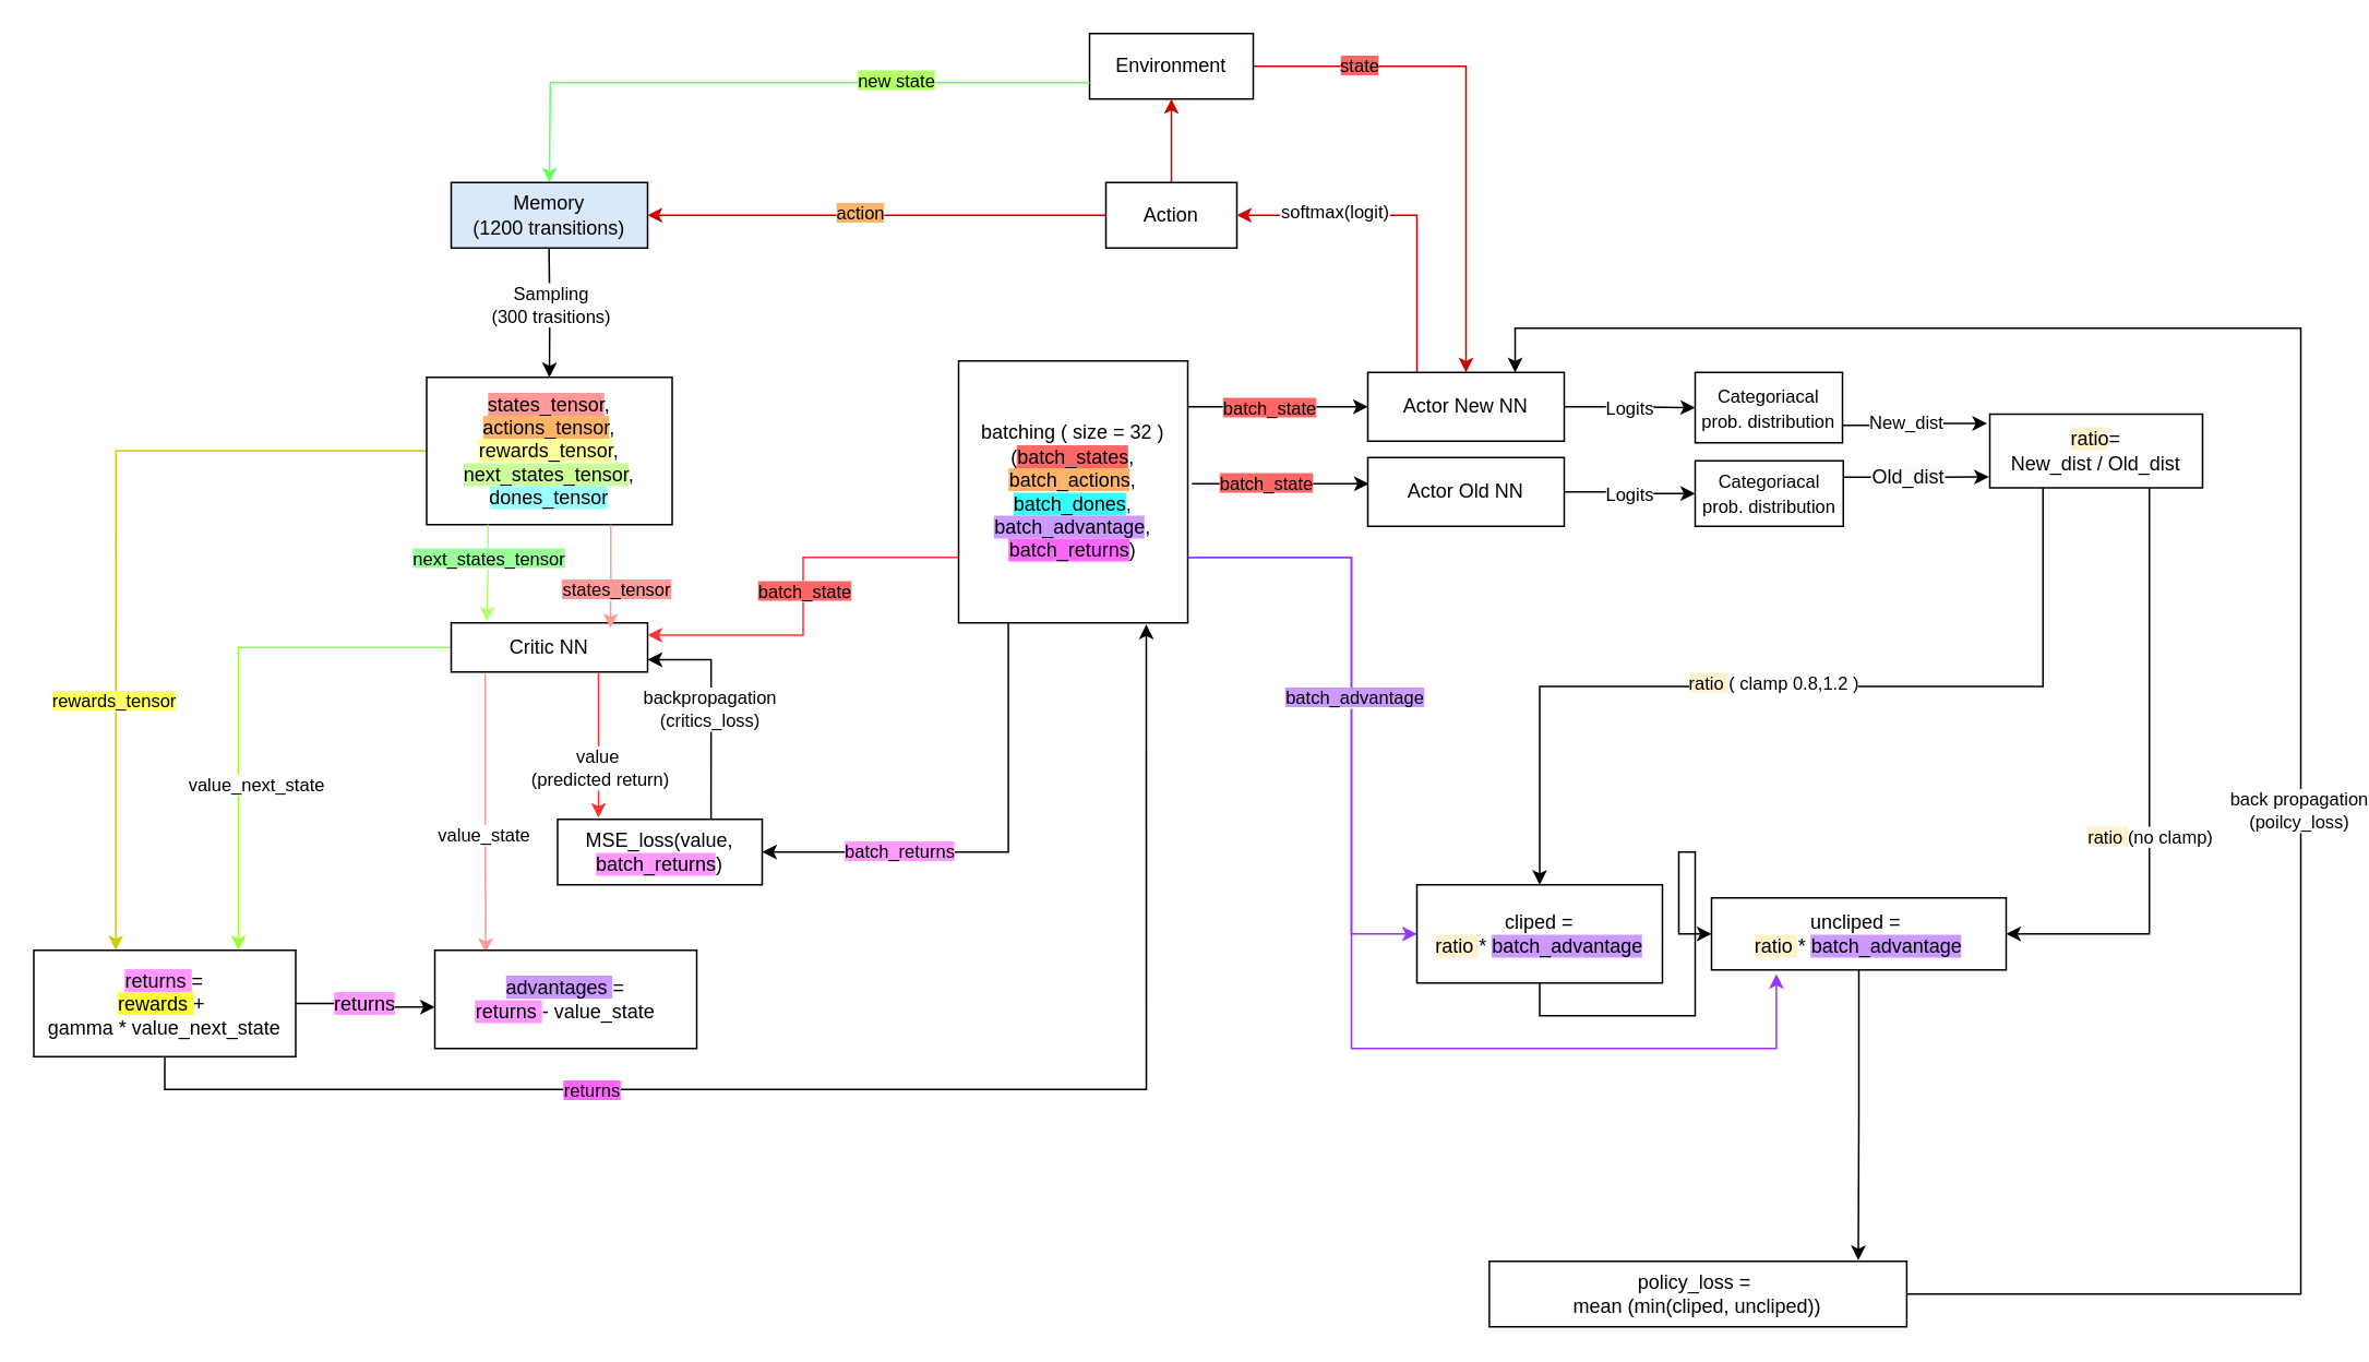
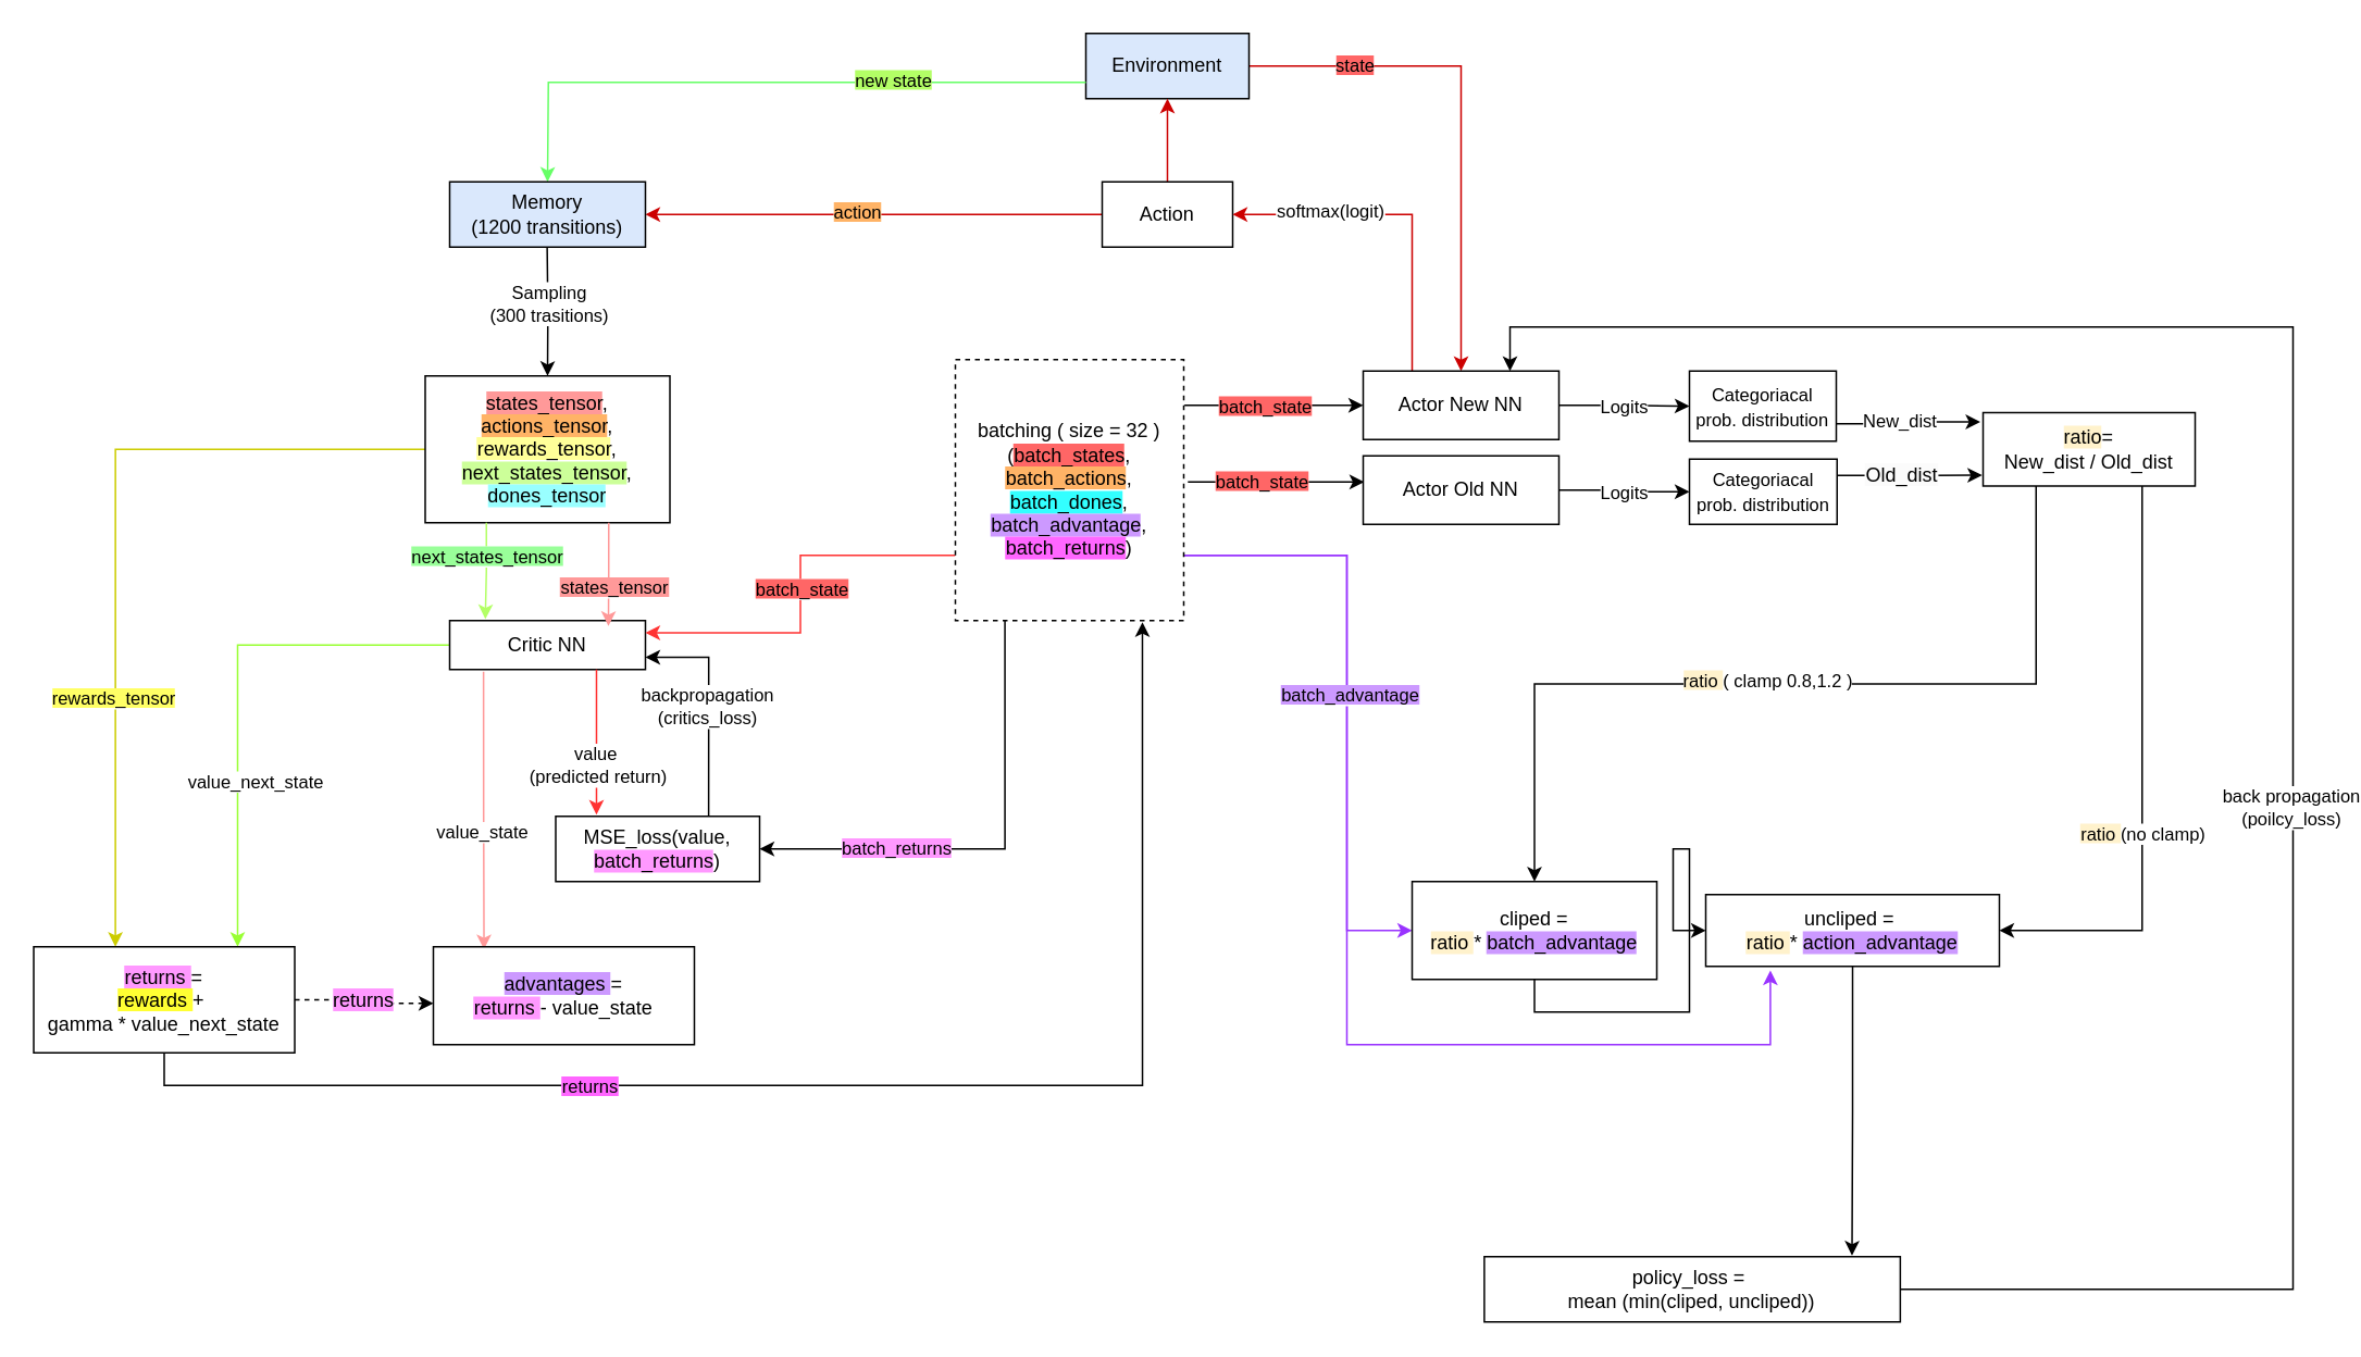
- <mxCell id="4" value="Environment" style="rounded=0;whiteSpace=wrap;html=1;" parent="1" vertex="1"><mxGeometry x="665" y="20" width="100" height="40" as="geometry" /></mxCell>
+ <mxCell id="4" value="Environment" style="rounded=0;whiteSpace=wrap;html=1;fillColor=#dae8fc;" parent="1" vertex="1"><mxGeometry x="665" y="20" width="100" height="40" as="geometry" /></mxCell>
- <mxCell id="45" value="batching ( size = 32 )&lt;div&gt;(&lt;span style=&quot;background-color: rgb(255, 102, 102);&quot;&gt;batch_states&lt;/span&gt;,&lt;/div&gt;&lt;div&gt;&lt;span style=&quot;background-color: rgb(255, 179, 102);&quot;&gt;batch_actions&lt;/span&gt;,&lt;/div&gt;&lt;div&gt;&lt;span style=&quot;background-color: light-dark(rgb(51, 255, 255), rgb(237, 237, 237));&quot;&gt;batch_dones&lt;/span&gt;,&lt;/div&gt;&lt;div&gt;&lt;span style=&quot;background-color: rgb(204, 153, 255);&quot;&gt;batch_advantage&lt;/span&gt;,&lt;/div&gt;&lt;div&gt;&lt;span style=&quot;background-color: rgb(255, 102, 255);&quot;&gt;batch_returns&lt;/span&gt;)&lt;/div&gt;" style="whiteSpace=wrap;html=1;" vertex="1" parent="1"><mxGeometry x="585" y="220" width="140" height="160" as="geometry" /></mxCell>
+ <mxCell id="45" value="batching ( size = 32 )&lt;div&gt;(&lt;span style=&quot;background-color: rgb(255, 102, 102);&quot;&gt;batch_states&lt;/span&gt;,&lt;/div&gt;&lt;div&gt;&lt;span style=&quot;background-color: rgb(255, 179, 102);&quot;&gt;batch_actions&lt;/span&gt;,&lt;/div&gt;&lt;div&gt;&lt;span style=&quot;background-color: light-dark(rgb(51, 255, 255), rgb(237, 237, 237));&quot;&gt;batch_dones&lt;/span&gt;,&lt;/div&gt;&lt;div&gt;&lt;span style=&quot;background-color: rgb(204, 153, 255);&quot;&gt;batch_advantage&lt;/span&gt;,&lt;/div&gt;&lt;div&gt;&lt;span style=&quot;background-color: rgb(255, 102, 255);&quot;&gt;batch_returns&lt;/span&gt;)&lt;/div&gt;" style="whiteSpace=wrap;html=1;dashed=1;" vertex="1" parent="1"><mxGeometry x="585" y="220" width="140" height="160" as="geometry" /></mxCell>
- <mxCell id="67" value="uncliped =&amp;nbsp;&lt;div&gt;&lt;span style=&quot;background-color: rgb(255, 242, 204);&quot;&gt;ratio &lt;/span&gt;* &lt;span style=&quot;background-color: rgb(204, 153, 255);&quot;&gt;batch_advantage&lt;/span&gt;&lt;/div&gt;" style="whiteSpace=wrap;html=1;rounded=0;" vertex="1" parent="1"><mxGeometry x="1045" y="548" width="180" height="44" as="geometry" /></mxCell>
+ <mxCell id="67" value="uncliped =&amp;nbsp;&lt;div&gt;&lt;span style=&quot;background-color: rgb(255, 242, 204);&quot;&gt;ratio &lt;/span&gt;* &lt;span style=&quot;background-color: rgb(204, 153, 255);&quot;&gt;action_advantage&lt;/span&gt;&lt;/div&gt;" style="whiteSpace=wrap;html=1;rounded=0;" vertex="1" parent="1"><mxGeometry x="1045" y="548" width="180" height="44" as="geometry" /></mxCell>
- <mxCell id="22" style="edgeStyle=orthogonalEdgeStyle;rounded=0;orthogonalLoop=1;jettySize=auto;html=1;exitX=1;exitY=0.5;exitDx=0;exitDy=0;entryX=0;entryY=0.578;entryDx=0;entryDy=0;entryPerimeter=0;" edge="1" parent="1" source="26" target="31"><mxGeometry relative="1" as="geometry"><mxPoint x="335" y="580" as="targetPoint" /></mxGeometry></mxCell>
+ <mxCell id="22" style="edgeStyle=orthogonalEdgeStyle;rounded=0;orthogonalLoop=1;jettySize=auto;html=1;exitX=1;exitY=0.5;exitDx=0;exitDy=0;entryX=0;entryY=0.578;entryDx=0;entryDy=0;entryPerimeter=0;dashed=1;" edge="1" parent="1" source="26" target="31"><mxGeometry relative="1" as="geometry"><mxPoint x="335" y="580" as="targetPoint" /></mxGeometry></mxCell>
